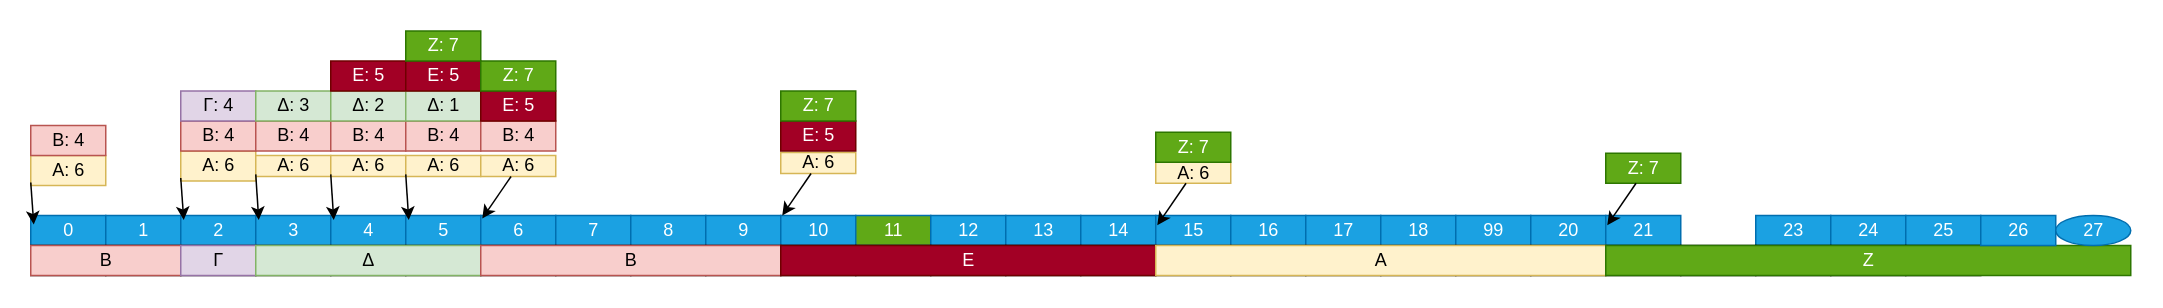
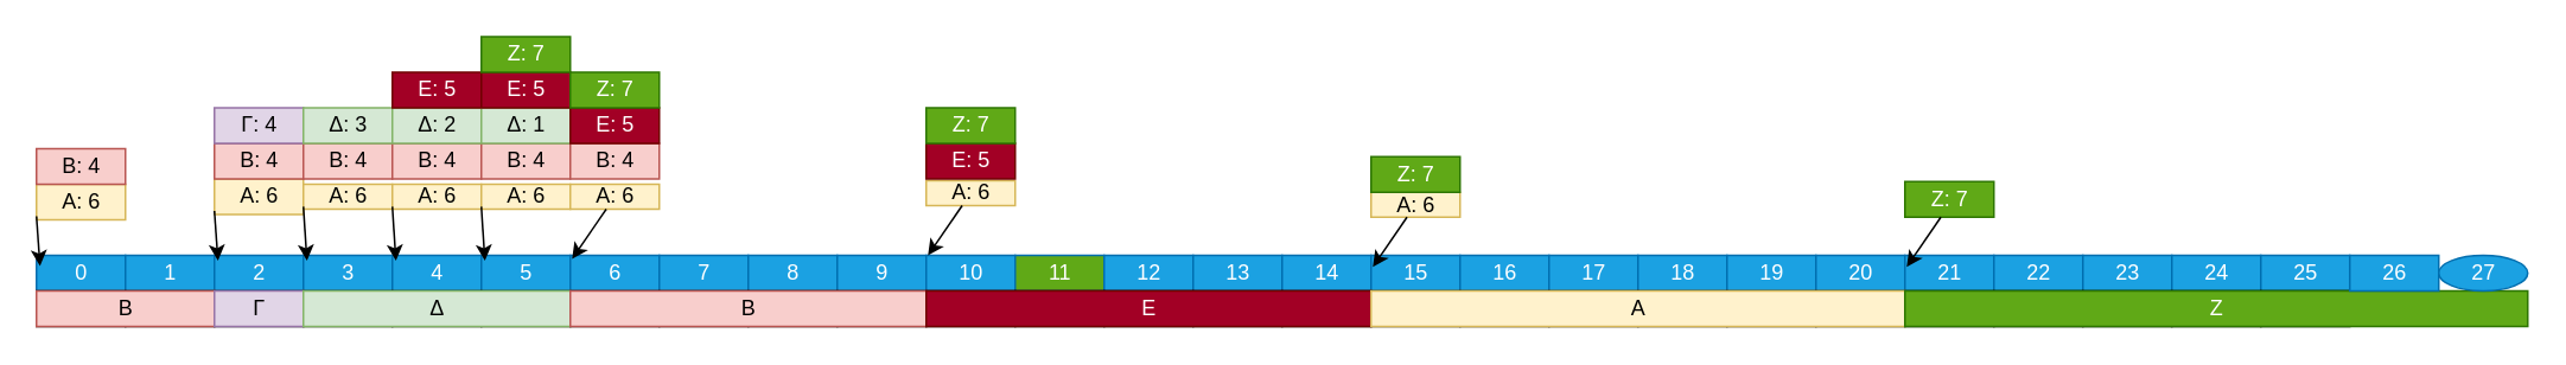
- <mxCell id="21" value="99" style="align=center;html=1;fillColor=#1ba1e2;fontColor=#ffffff;strokeColor=#006EAF;" parent="1" vertex="1"><mxGeometry x="970" y="143" width="50" height="20" as="geometry" /></mxCell>
+ <mxCell id="21" value="19" style="align=center;html=1;fillColor=#1ba1e2;fontColor=#ffffff;strokeColor=#006EAF;" parent="1" vertex="1"><mxGeometry x="970" y="143" width="50" height="20" as="geometry" /></mxCell>
+ <mxCell id="24" value="22" style="align=center;html=1;fillColor=#1ba1e2;fontColor=#ffffff;strokeColor=#006EAF;" parent="1" vertex="1"><mxGeometry x="1120" y="143" width="50" height="20" as="geometry" /></mxCell>
